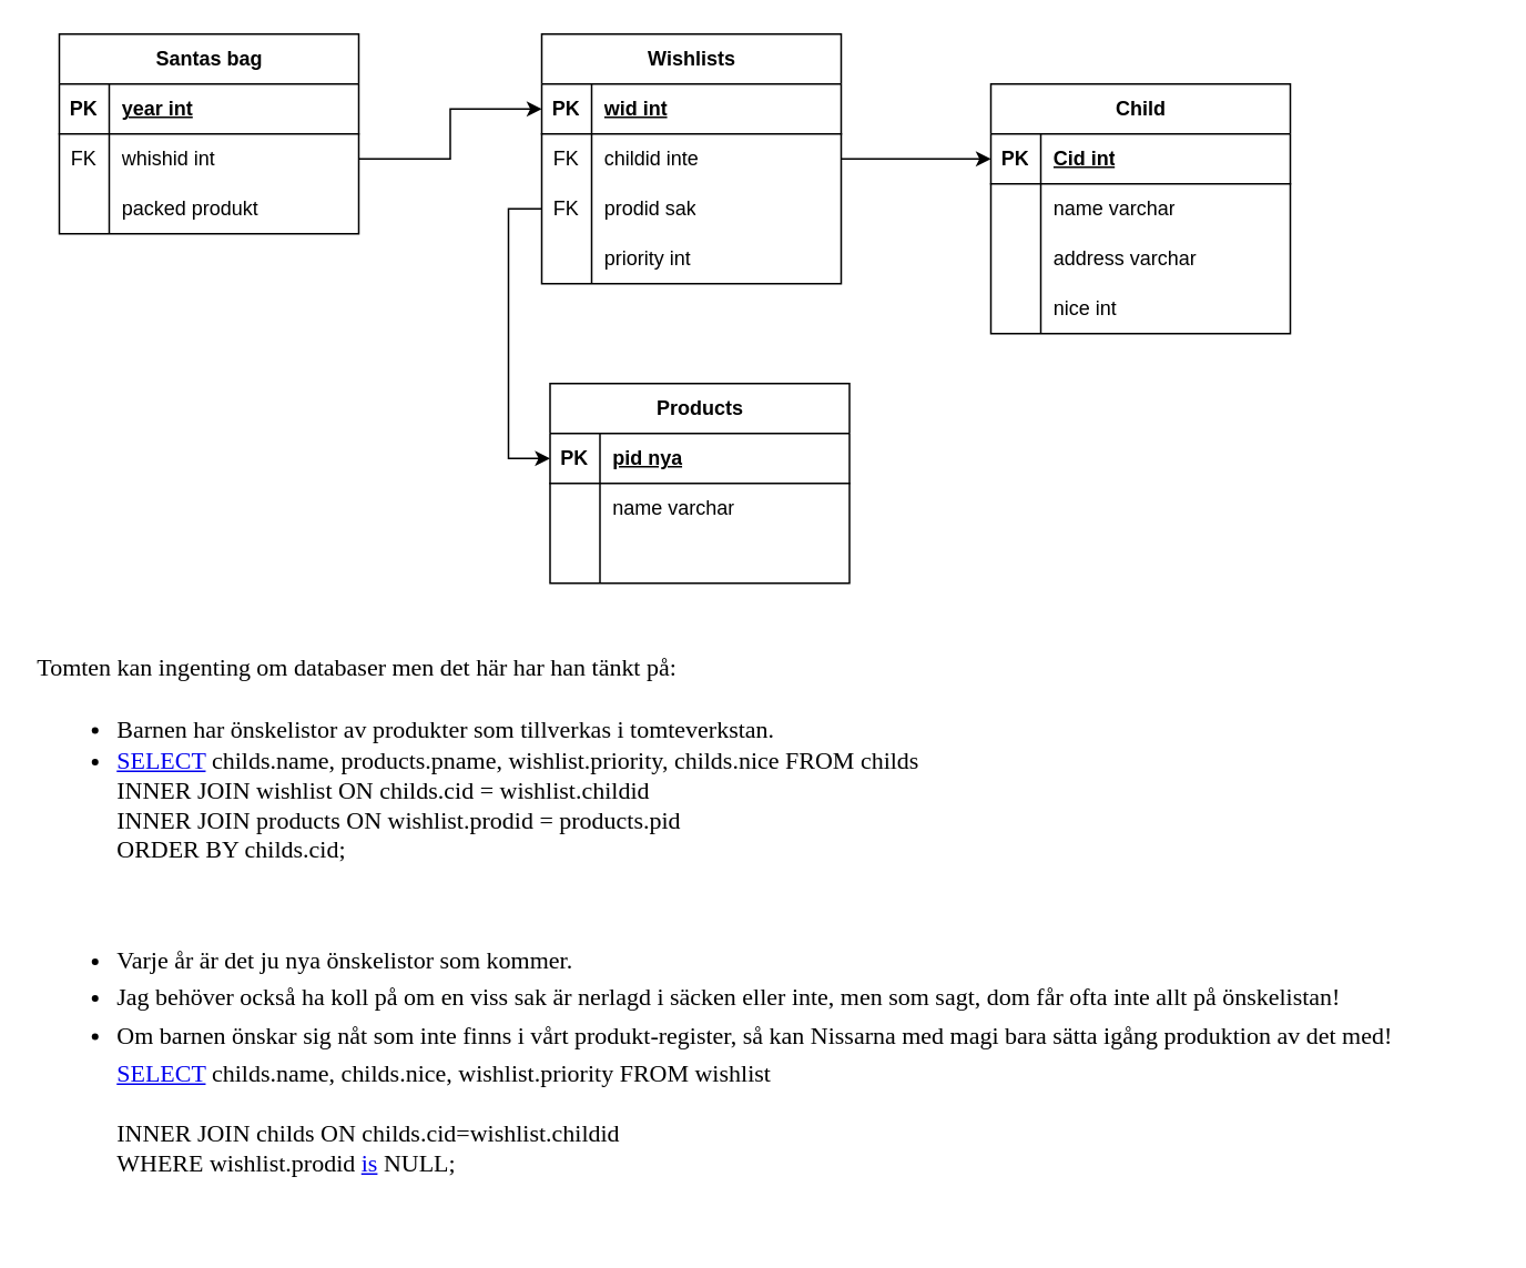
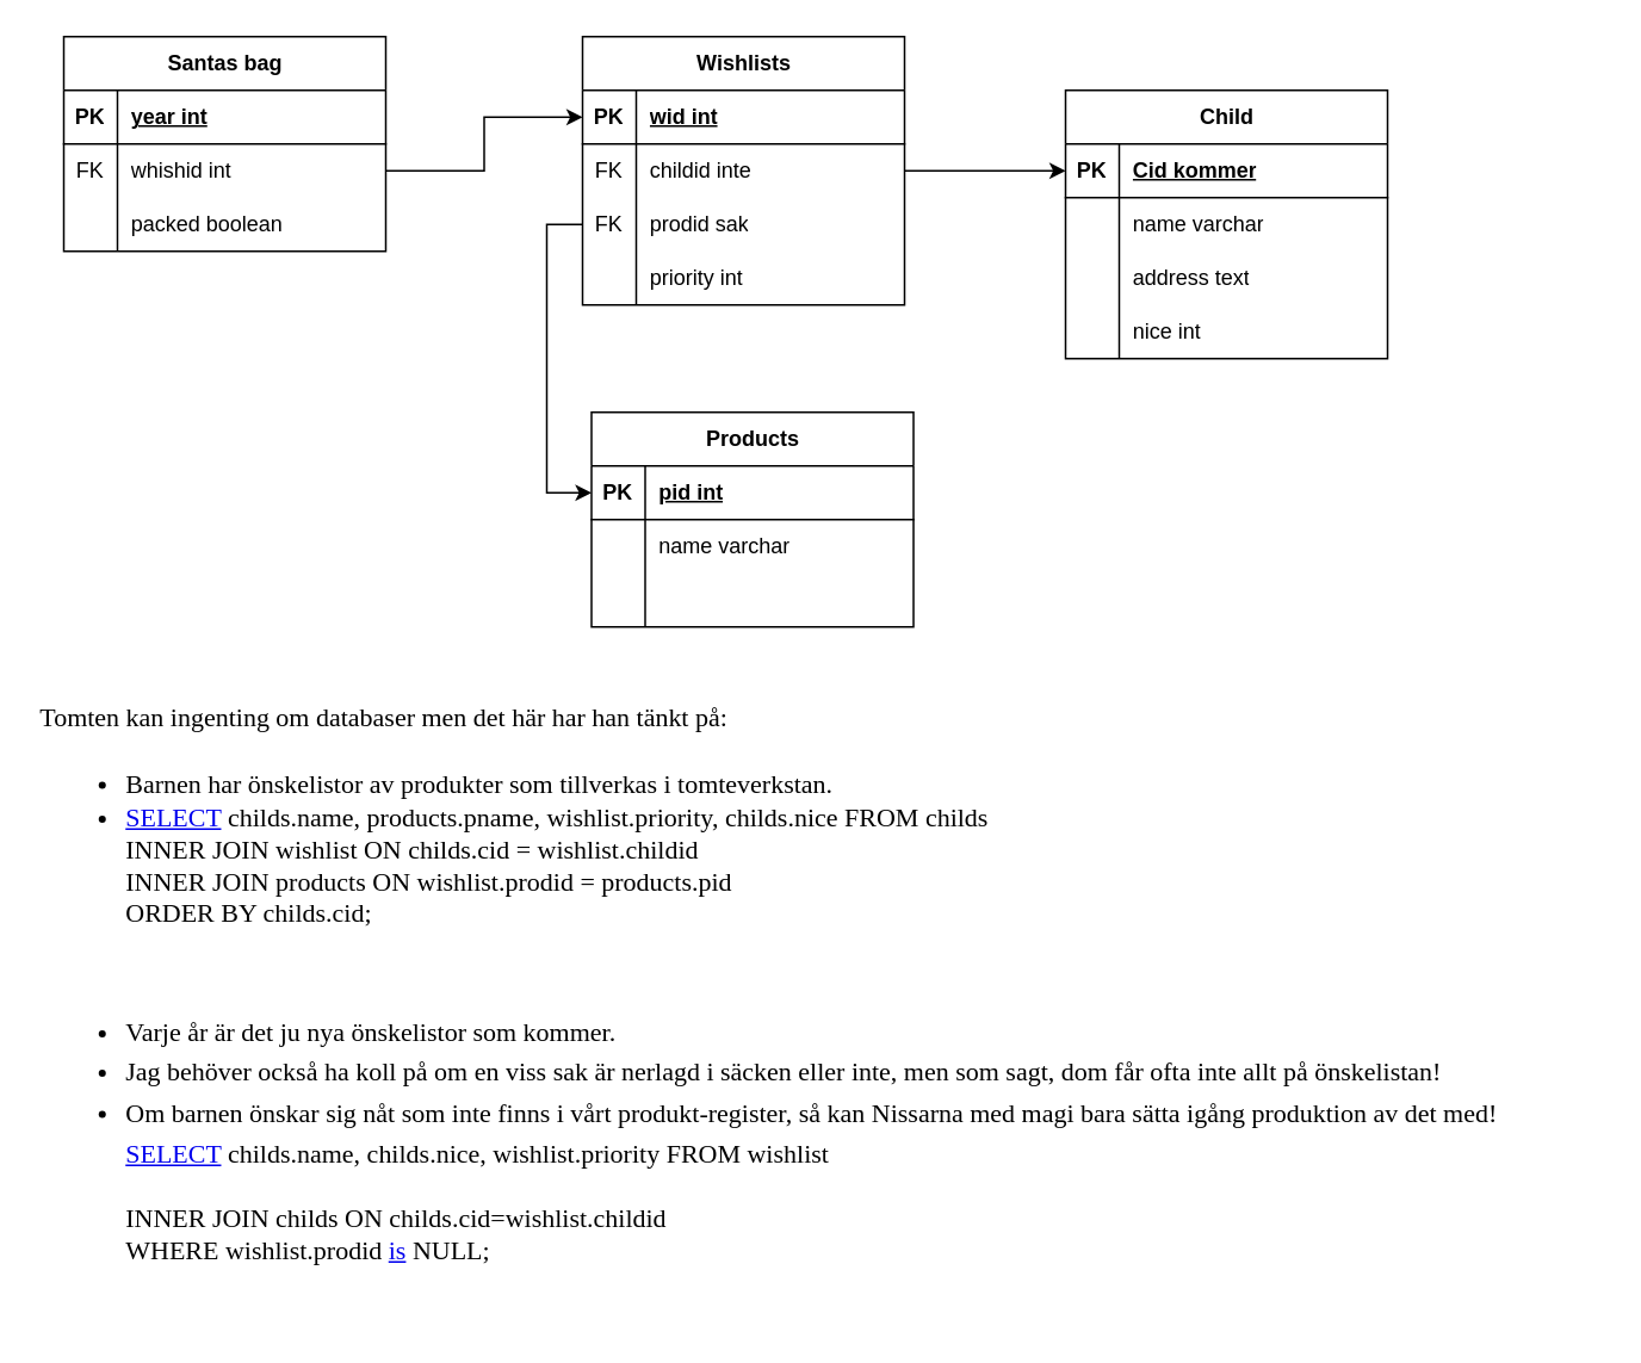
- <mxCell id="5" value="Cid int" style="shape=partialRectangle;connectable=0;fillColor=none;top=0;left=0;bottom=0;right=0;align=left;spacingLeft=6;fontStyle=5;overflow=hidden;whiteSpace=wrap;html=1;" parent="3" vertex="1"><mxGeometry x="30" width="150" height="30" as="geometry"><mxRectangle width="150" height="30" as="alternateBounds" /></mxGeometry></mxCell>
+ <mxCell id="5" value="Cid kommer" style="shape=partialRectangle;connectable=0;fillColor=none;top=0;left=0;bottom=0;right=0;align=left;spacingLeft=6;fontStyle=5;overflow=hidden;whiteSpace=wrap;html=1;" parent="3" vertex="1"><mxGeometry x="30" width="150" height="30" as="geometry"><mxRectangle width="150" height="30" as="alternateBounds" /></mxGeometry></mxCell>
- <mxCell id="37" value="packed produkt" style="shape=partialRectangle;connectable=0;fillColor=none;top=0;left=0;bottom=0;right=0;align=left;spacingLeft=6;overflow=hidden;whiteSpace=wrap;html=1;" parent="35" vertex="1"><mxGeometry x="30" width="150" height="30" as="geometry"><mxRectangle width="150" height="30" as="alternateBounds" /></mxGeometry></mxCell>
+ <mxCell id="37" value="packed boolean" style="shape=partialRectangle;connectable=0;fillColor=none;top=0;left=0;bottom=0;right=0;align=left;spacingLeft=6;overflow=hidden;whiteSpace=wrap;html=1;" parent="35" vertex="1"><mxGeometry x="30" width="150" height="30" as="geometry"><mxRectangle width="150" height="30" as="alternateBounds" /></mxGeometry></mxCell>
- <mxCell id="11" value="address varchar" style="shape=partialRectangle;connectable=0;fillColor=none;top=0;left=0;bottom=0;right=0;align=left;spacingLeft=6;overflow=hidden;whiteSpace=wrap;html=1;" parent="9" vertex="1"><mxGeometry x="30" width="150" height="30" as="geometry"><mxRectangle width="150" height="30" as="alternateBounds" /></mxGeometry></mxCell>
+ <mxCell id="11" value="address text" style="shape=partialRectangle;connectable=0;fillColor=none;top=0;left=0;bottom=0;right=0;align=left;spacingLeft=6;overflow=hidden;whiteSpace=wrap;html=1;" parent="9" vertex="1"><mxGeometry x="30" width="150" height="30" as="geometry"><mxRectangle width="150" height="30" as="alternateBounds" /></mxGeometry></mxCell>
- <mxCell id="41" value="pid nya" style="shape=partialRectangle;connectable=0;fillColor=none;top=0;left=0;bottom=0;right=0;align=left;spacingLeft=6;fontStyle=5;overflow=hidden;whiteSpace=wrap;html=1;" vertex="1" parent="39"><mxGeometry x="30" width="150" height="30" as="geometry"><mxRectangle width="150" height="30" as="alternateBounds" /></mxGeometry></mxCell>
+ <mxCell id="41" value="pid int" style="shape=partialRectangle;connectable=0;fillColor=none;top=0;left=0;bottom=0;right=0;align=left;spacingLeft=6;fontStyle=5;overflow=hidden;whiteSpace=wrap;html=1;" vertex="1" parent="39"><mxGeometry x="30" width="150" height="30" as="geometry"><mxRectangle width="150" height="30" as="alternateBounds" /></mxGeometry></mxCell>
